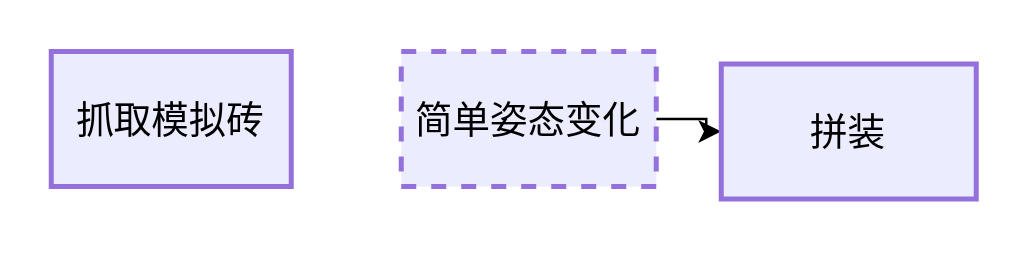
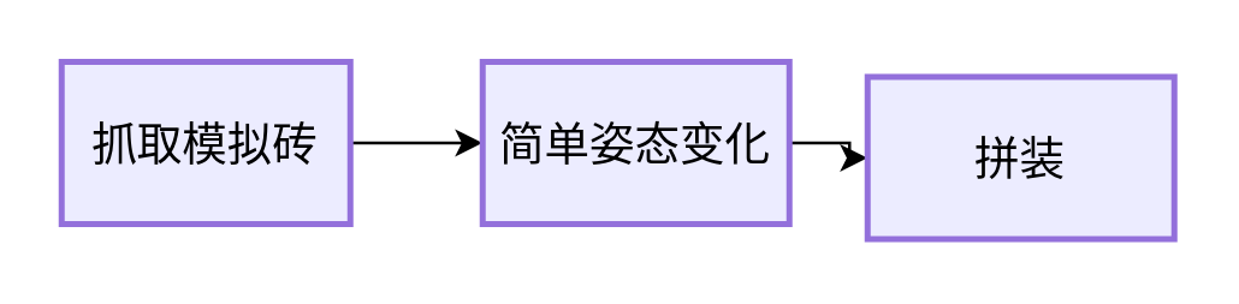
+ <mxCell id="2" value="" style="edgeStyle=orthogonalEdgeStyle;rounded=0;orthogonalLoop=1;jettySize=auto;html=1;" edge="1" parent="1" source="3" target="5"><mxGeometry relative="1" as="geometry" /></mxCell>
- <mxCell id="5" value="简单姿态变化" style="whiteSpace=wrap;strokeWidth=2;strokeColor=light-dark(#9370db, #ededed);align=center;verticalAlign=middle;fontFamily=Helvetica;fontSize=15;fontColor=default;fillColor=light-dark(#ececff, #392f3f);dashed=1;" vertex="1" parent="1"><mxGeometry x="160" y="20" width="102" height="54" as="geometry" /></mxCell>
+ <mxCell id="5" value="简单姿态变化" style="whiteSpace=wrap;strokeWidth=2;strokeColor=light-dark(#9370db, #ededed);align=center;verticalAlign=middle;fontFamily=Helvetica;fontSize=15;fontColor=default;fillColor=light-dark(#ececff, #392f3f);" vertex="1" parent="1"><mxGeometry x="160" y="20" width="102" height="54" as="geometry" /></mxCell>
